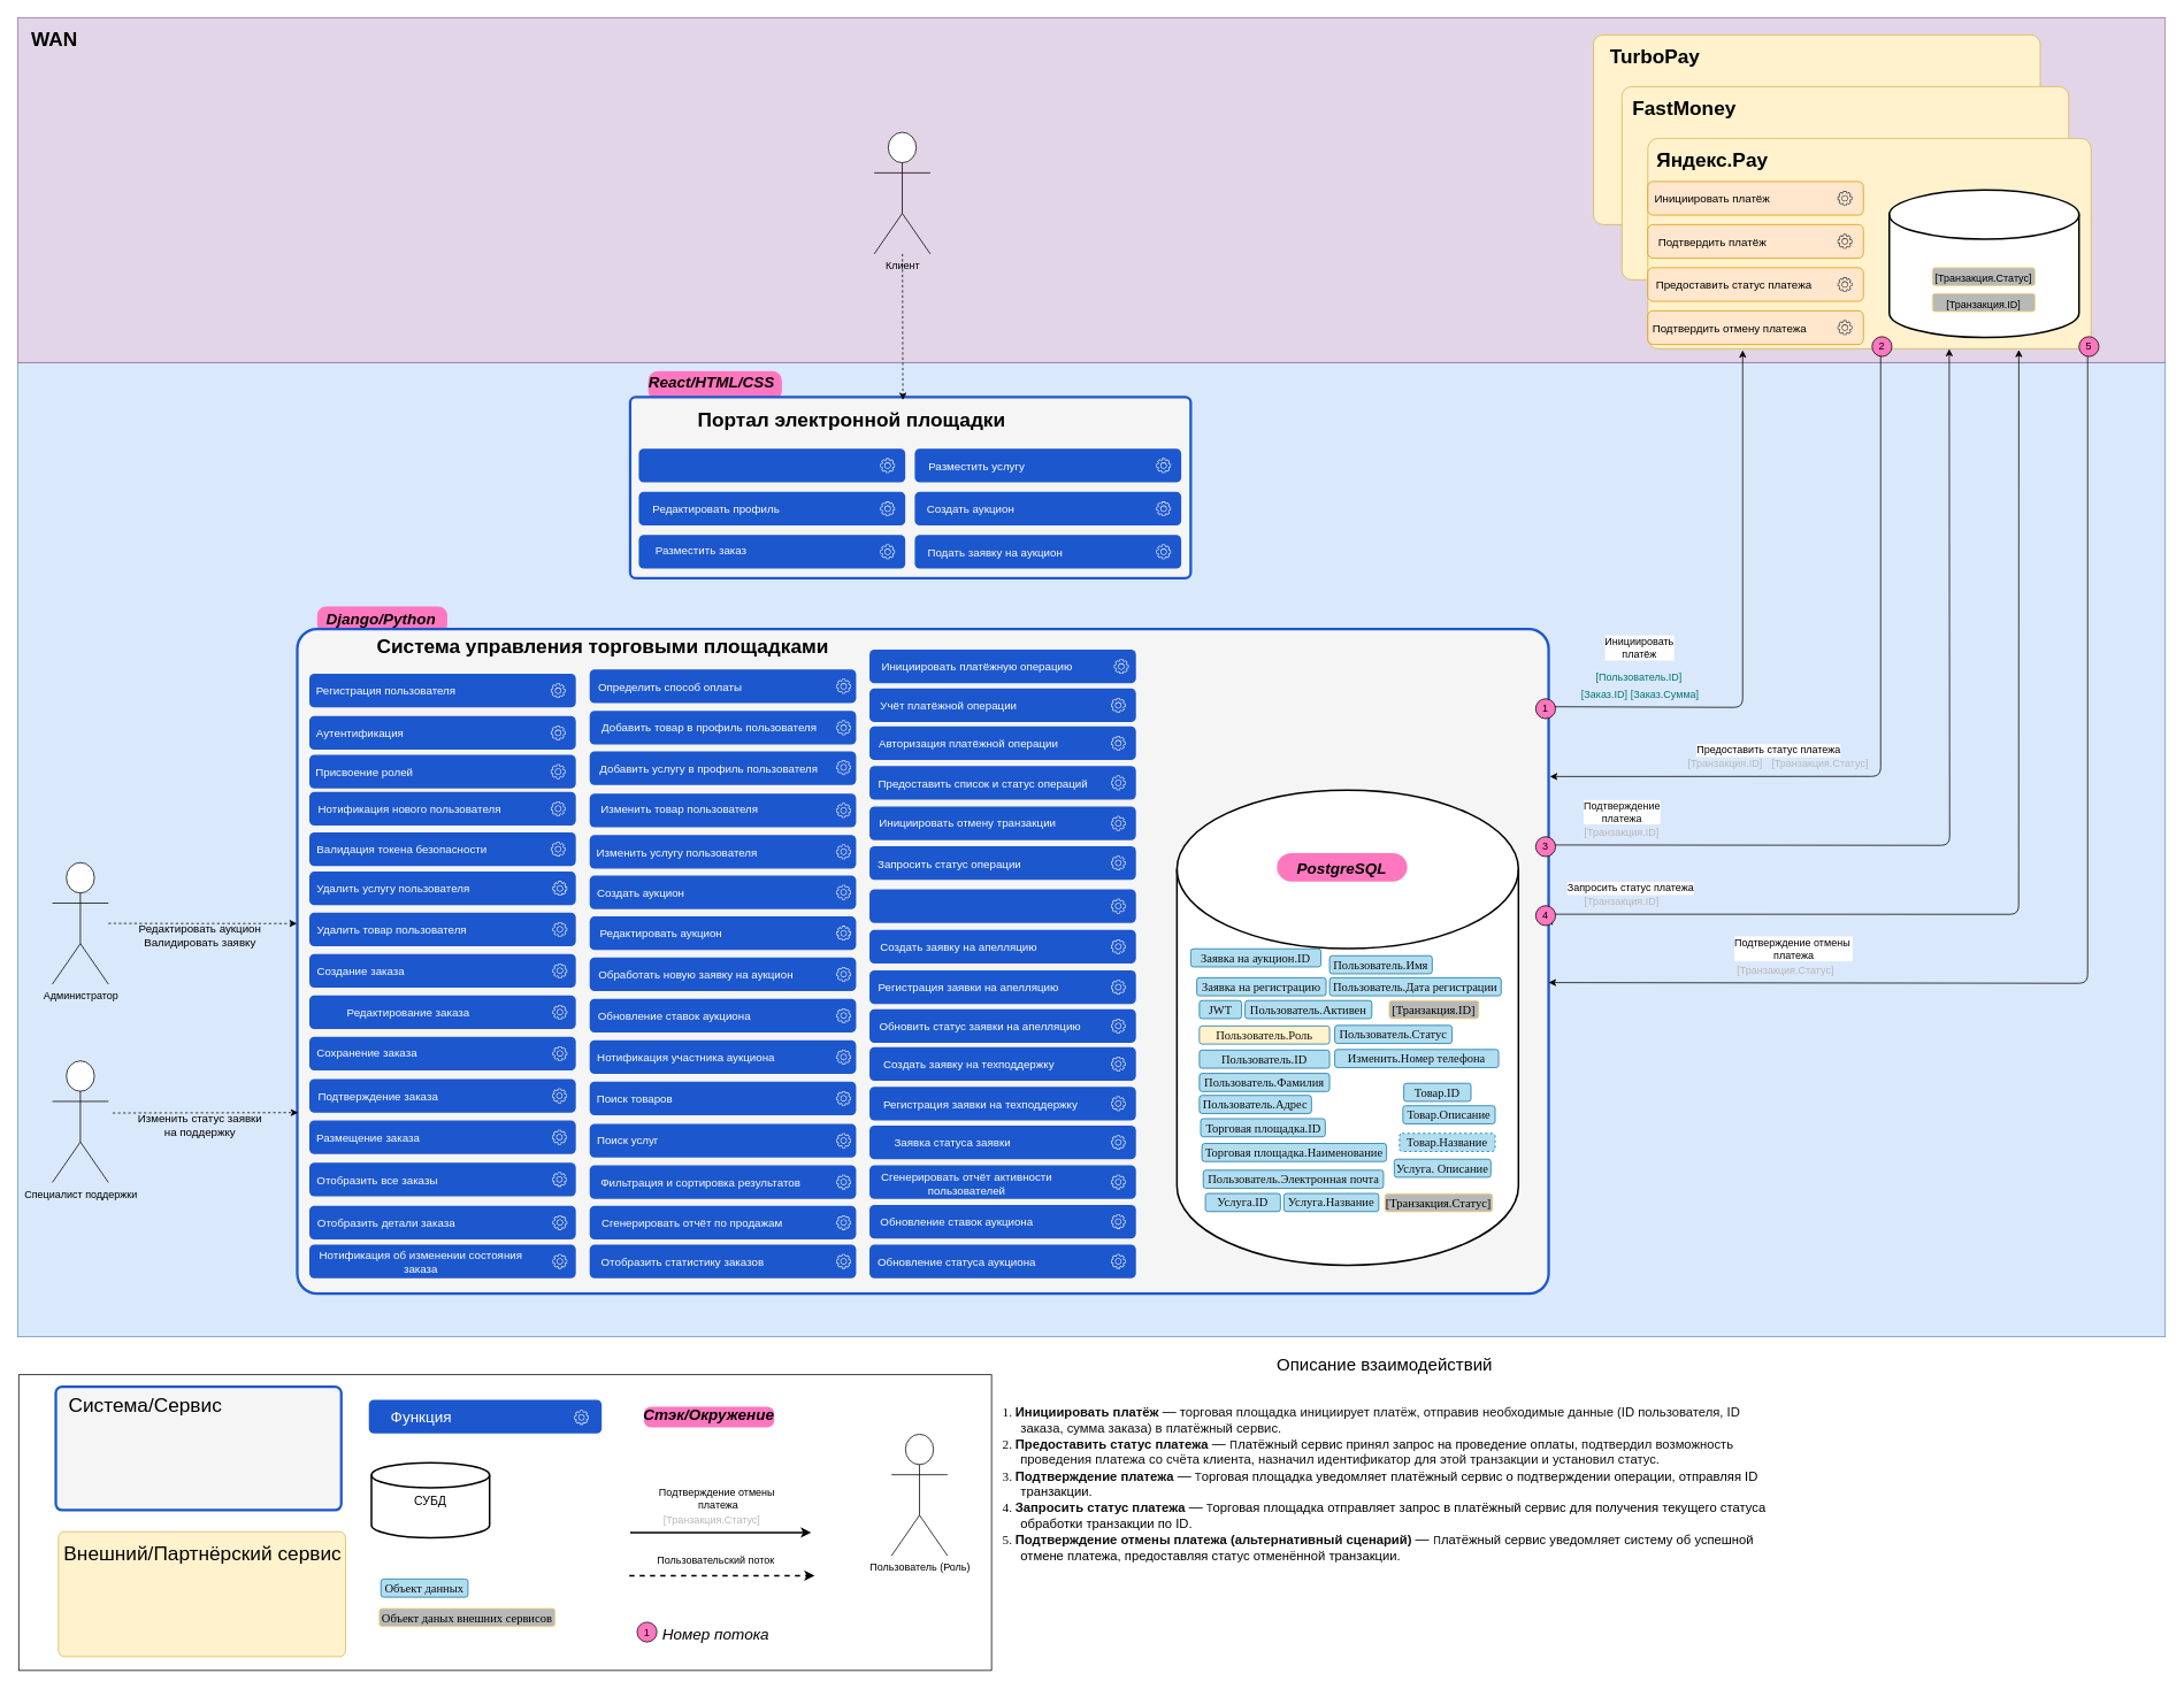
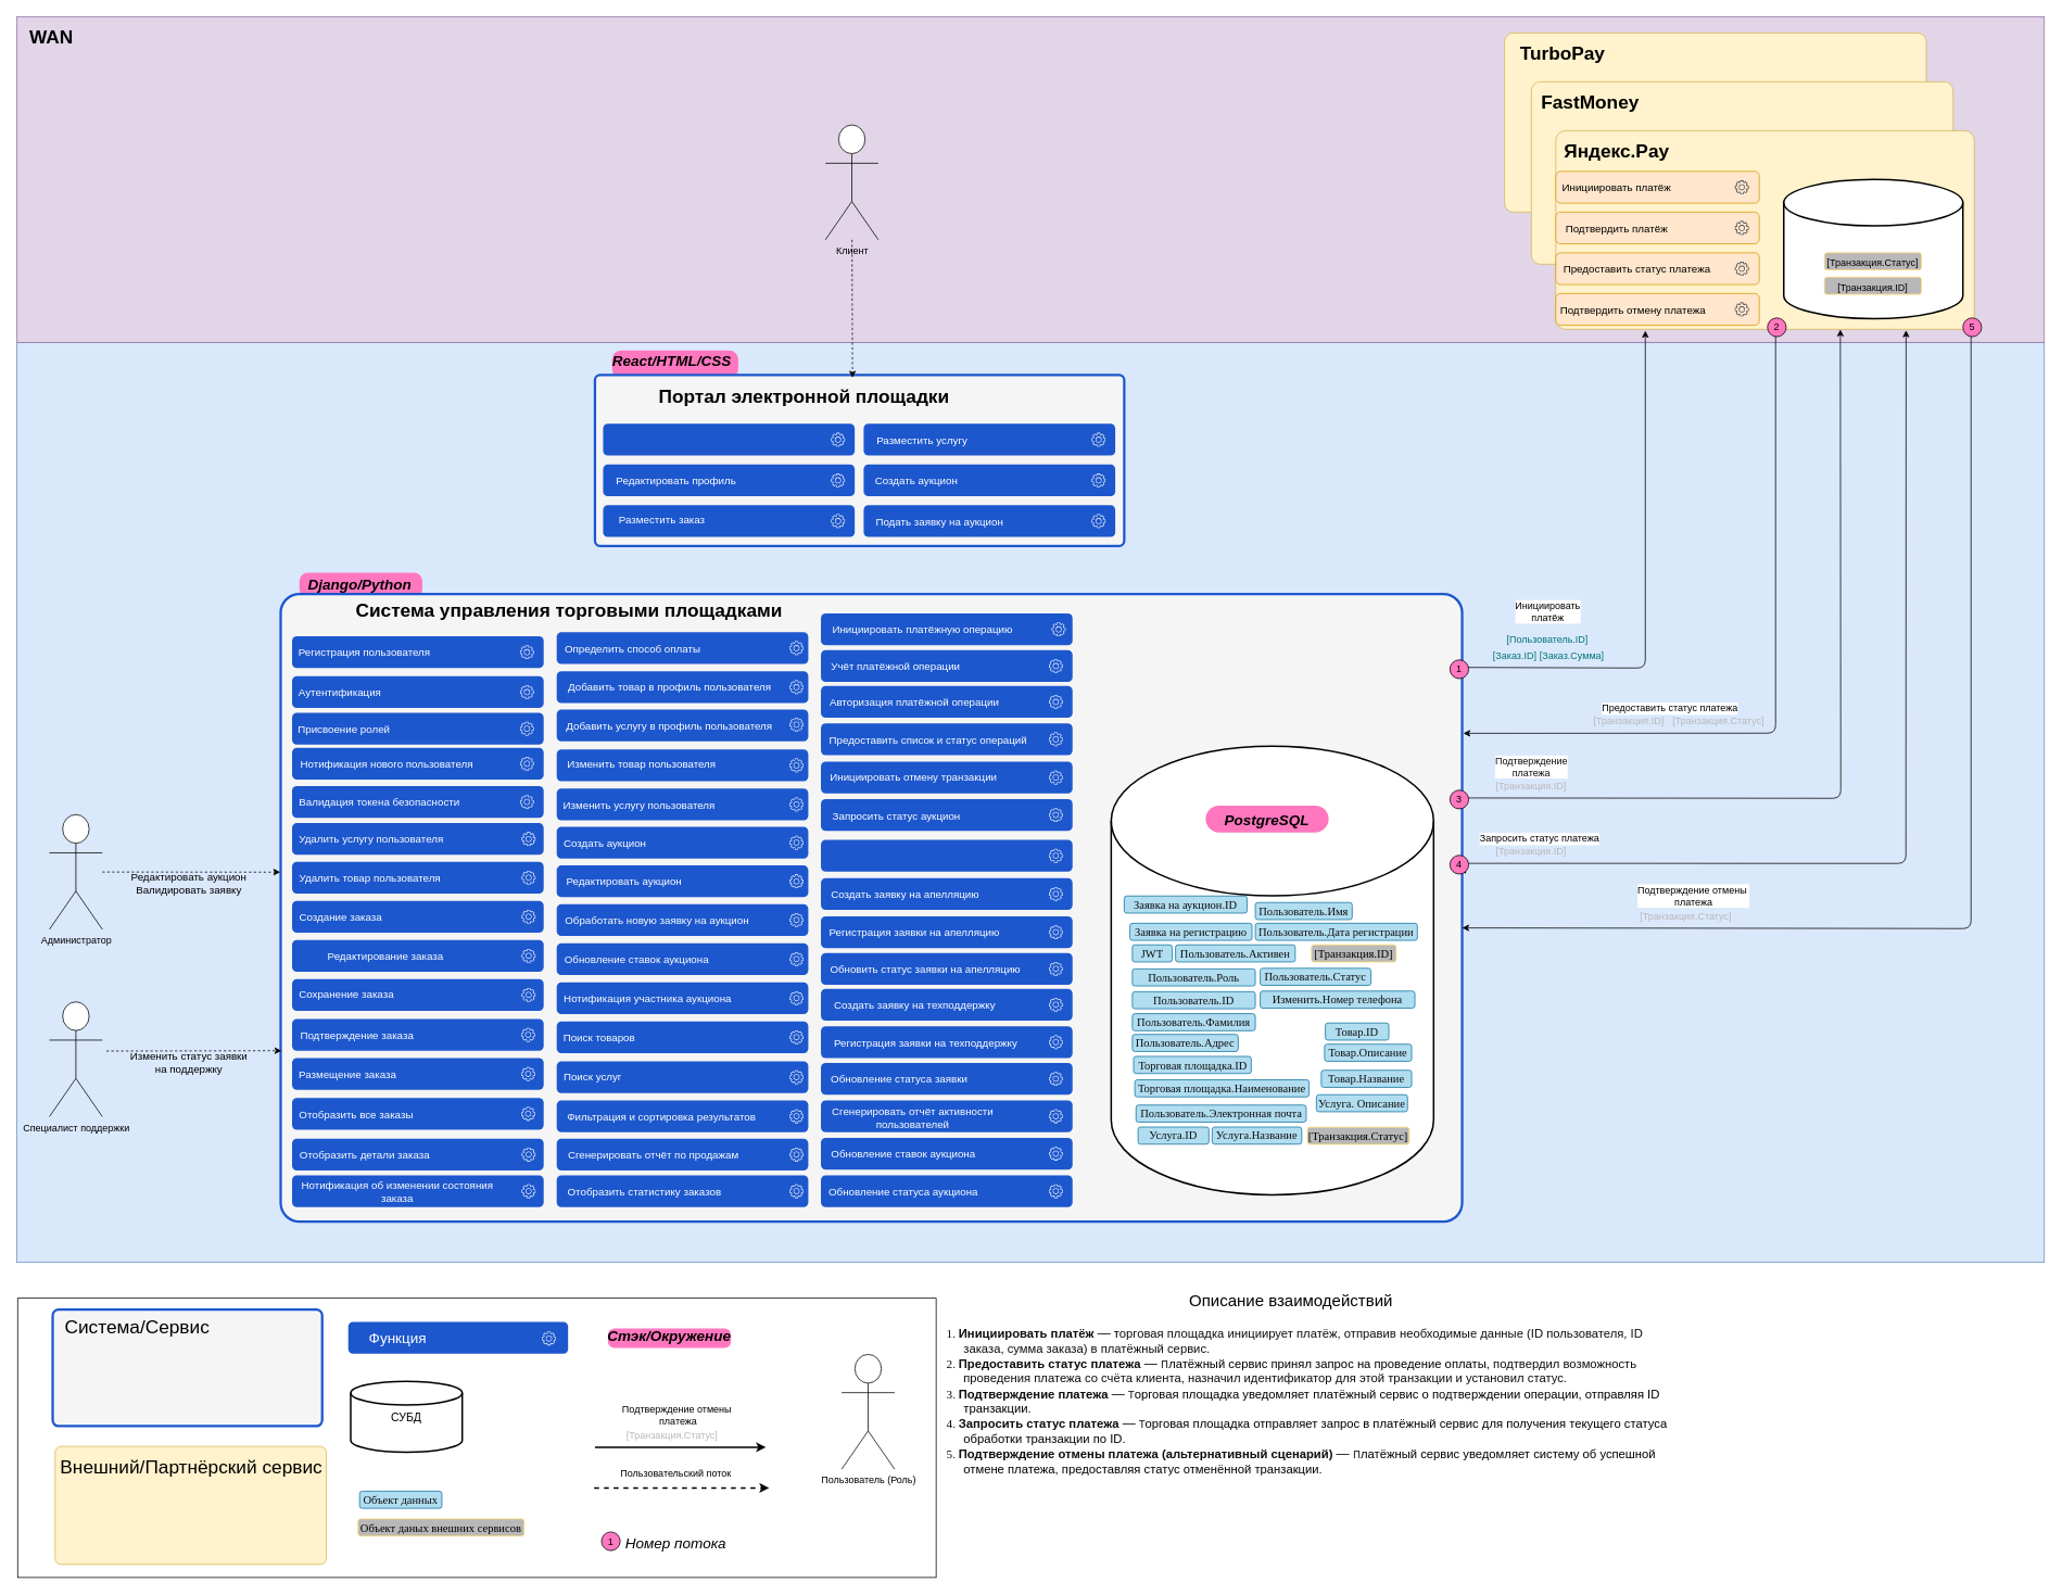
- <mxCell id="289" value="Запросить статус операции" style="text;html=1;align=center;verticalAlign=middle;whiteSpace=wrap;rounded=1;fontSize=13;fontColor=#FFFFFF;strokeColor=none;" parent="286" vertex="1"><mxGeometry x="3" y="6" width="179" height="30" as="geometry" /></mxCell>
+ <mxCell id="289" value="Запросить статус аукцион" style="text;html=1;align=center;verticalAlign=middle;whiteSpace=wrap;rounded=1;fontSize=13;fontColor=#FFFFFF;strokeColor=none;" parent="286" vertex="1"><mxGeometry x="3" y="6" width="179" height="30" as="geometry" /></mxCell>
- <mxCell id="26" value="&lt;p style=&quot;margin: 0px 0px 0px 13px; text-indent: -13px; font-variant-numeric: normal; font-variant-east-asian: normal; font-variant-alternates: normal; font-kerning: auto; font-optical-sizing: auto; font-feature-settings: normal; font-variation-settings: normal; font-variant-position: normal; font-stretch: normal; font-size: 14px; line-height: normal; color: rgb(14, 14, 14); text-align: start;&quot; class=&quot;p1&quot;&gt;&lt;font face=&quot;Times New Roman&quot;&gt;Пользователь.Роль&lt;/font&gt;&lt;/p&gt;" style="rounded=1;whiteSpace=wrap;html=1;fillColor=#fff2cc;strokeColor=#10739e;" parent="1" vertex="1"><mxGeometry x="1390" y="1189.5" width="151" height="21" as="geometry" /></mxCell>
+ <mxCell id="26" value="&lt;p style=&quot;margin: 0px 0px 0px 13px; text-indent: -13px; font-variant-numeric: normal; font-variant-east-asian: normal; font-variant-alternates: normal; font-kerning: auto; font-optical-sizing: auto; font-feature-settings: normal; font-variation-settings: normal; font-variant-position: normal; font-stretch: normal; font-size: 14px; line-height: normal; color: rgb(14, 14, 14); text-align: start;&quot; class=&quot;p1&quot;&gt;&lt;font face=&quot;Times New Roman&quot;&gt;Пользователь.Роль&lt;/font&gt;&lt;/p&gt;" style="rounded=1;whiteSpace=wrap;html=1;fillColor=#b1ddf0;strokeColor=#10739e;" parent="1" vertex="1"><mxGeometry x="1390" y="1189.5" width="151" height="21" as="geometry" /></mxCell>
- <mxCell id="262" value="Заявка статуса заявки" style="text;html=1;align=center;verticalAlign=middle;whiteSpace=wrap;rounded=1;fontSize=13;fontColor=#FFFFFF;strokeColor=none;" parent="259" vertex="1"><mxGeometry x="8" y="4" width="176" height="30" as="geometry" /></mxCell>
+ <mxCell id="262" value="Обновление статуса заявки" style="text;html=1;align=center;verticalAlign=middle;whiteSpace=wrap;rounded=1;fontSize=13;fontColor=#FFFFFF;strokeColor=none;" parent="259" vertex="1"><mxGeometry x="8" y="4" width="176" height="30" as="geometry" /></mxCell>
- <mxCell id="42" value="&lt;p style=&quot;margin: 0px 0px 0px 13px; text-indent: -13px; font-variant-numeric: normal; font-variant-east-asian: normal; font-variant-alternates: normal; font-kerning: auto; font-optical-sizing: auto; font-feature-settings: normal; font-variation-settings: normal; font-variant-position: normal; font-stretch: normal; font-size: 14px; line-height: normal; color: rgb(14, 14, 14); text-align: start;&quot; class=&quot;p1&quot;&gt;&lt;font face=&quot;Times New Roman&quot;&gt;Товар.Название&lt;/font&gt;&lt;/p&gt;" style="rounded=1;whiteSpace=wrap;html=1;fillColor=#b1ddf0;strokeColor=#10739e;dashed=1;" parent="1" vertex="1"><mxGeometry x="1622" y="1314" width="111" height="21" as="geometry" /></mxCell>
+ <mxCell id="42" value="&lt;p style=&quot;margin: 0px 0px 0px 13px; text-indent: -13px; font-variant-numeric: normal; font-variant-east-asian: normal; font-variant-alternates: normal; font-kerning: auto; font-optical-sizing: auto; font-feature-settings: normal; font-variation-settings: normal; font-variant-position: normal; font-stretch: normal; font-size: 14px; line-height: normal; color: rgb(14, 14, 14); text-align: start;&quot; class=&quot;p1&quot;&gt;&lt;font face=&quot;Times New Roman&quot;&gt;Товар.Название&lt;/font&gt;&lt;/p&gt;" style="rounded=1;whiteSpace=wrap;html=1;fillColor=#b1ddf0;strokeColor=#10739e;" parent="1" vertex="1"><mxGeometry x="1622" y="1314" width="111" height="21" as="geometry" /></mxCell>
- <mxCell id="96" value="&lt;font style=&quot;font-size: 20px;&quot;&gt;Описание взаимодействий&lt;/font&gt;" style="text;html=1;align=center;verticalAlign=middle;whiteSpace=wrap;rounded=0;" parent="1" vertex="1"><mxGeometry x="1450" y="1566" width="310" height="30" as="geometry" /></mxCell>
+ <mxCell id="96" value="&lt;font style=&quot;font-size: 20px;&quot;&gt;Описание взаимодействий&lt;/font&gt;" style="text;html=1;align=center;verticalAlign=middle;whiteSpace=wrap;rounded=0;" parent="1" vertex="1"><mxGeometry x="1430" y="1581" width="310" height="30" as="geometry" /></mxCell>
